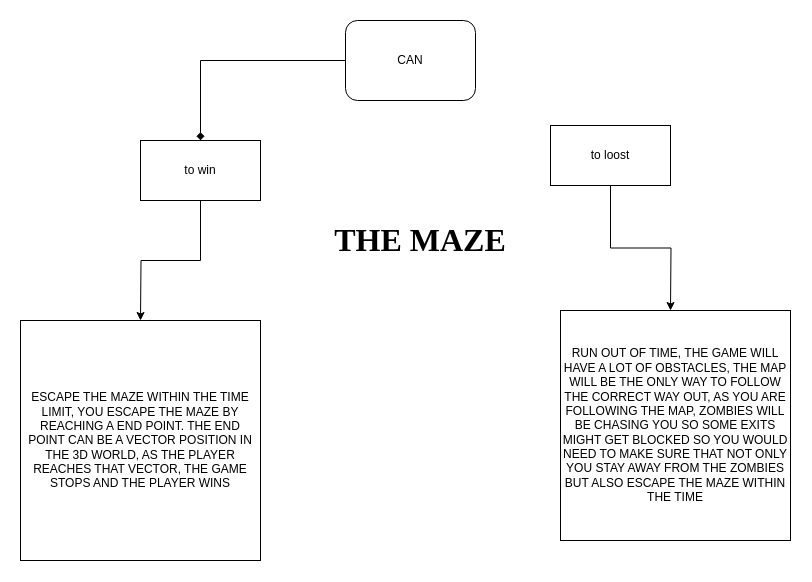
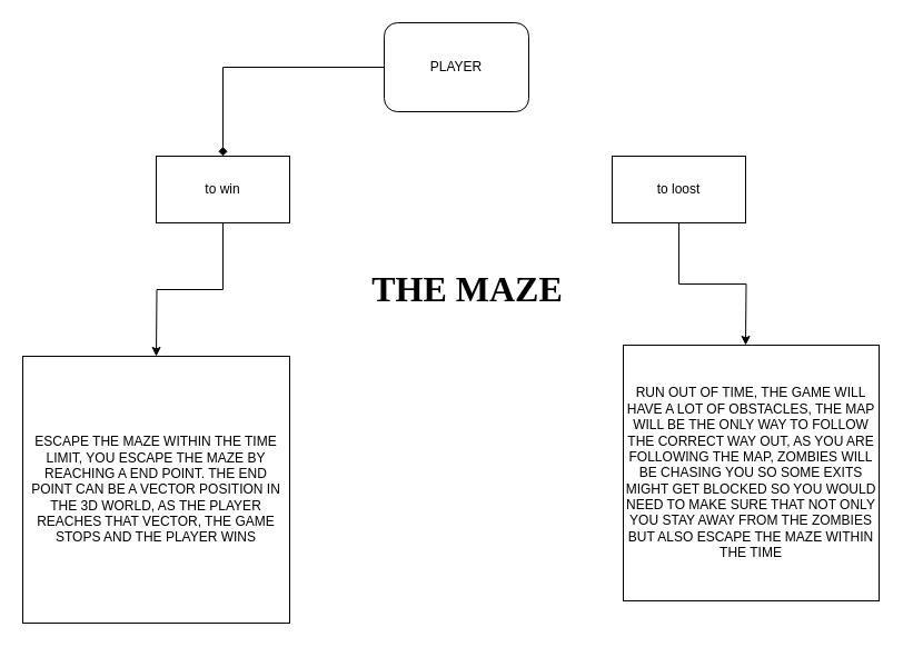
- <mxCell id="3" value="CAN" style="rounded=1;whiteSpace=wrap;html=1;" vertex="1" parent="1"><mxGeometry x="345" y="20" width="130" height="80" as="geometry" /></mxCell>
+ <mxCell id="3" value="PLAYER" style="rounded=1;whiteSpace=wrap;html=1;" vertex="1" parent="1"><mxGeometry x="345" y="20" width="130" height="80" as="geometry" /></mxCell>
- <mxCell id="7" value="to loost" style="rounded=0;whiteSpace=wrap;html=1;" vertex="1" parent="1"><mxGeometry x="550" y="125" width="120" height="60" as="geometry" /></mxCell>
+ <mxCell id="7" value="to loost" style="rounded=0;whiteSpace=wrap;html=1;" vertex="1" parent="1"><mxGeometry x="550" y="140" width="120" height="60" as="geometry" /></mxCell>
- <mxCell id="10" value="&lt;font style=&quot;font-size: 32px&quot; face=&quot;Verdana&quot;&gt;&lt;b&gt;THE MAZE&lt;/b&gt;&lt;/font&gt;" style="text;html=1;strokeColor=none;fillColor=none;align=center;verticalAlign=middle;whiteSpace=wrap;rounded=0;" vertex="1" parent="1"><mxGeometry x="300" y="170" width="240" height="140" as="geometry" /></mxCell>
+ <mxCell id="10" value="&lt;font style=&quot;font-size: 32px&quot; face=&quot;Verdana&quot;&gt;&lt;b&gt;THE MAZE&lt;/b&gt;&lt;/font&gt;" style="text;html=1;strokeColor=none;fillColor=none;align=center;verticalAlign=middle;whiteSpace=wrap;rounded=0;" vertex="1" parent="1"><mxGeometry x="300" y="190" width="240" height="140" as="geometry" /></mxCell>
